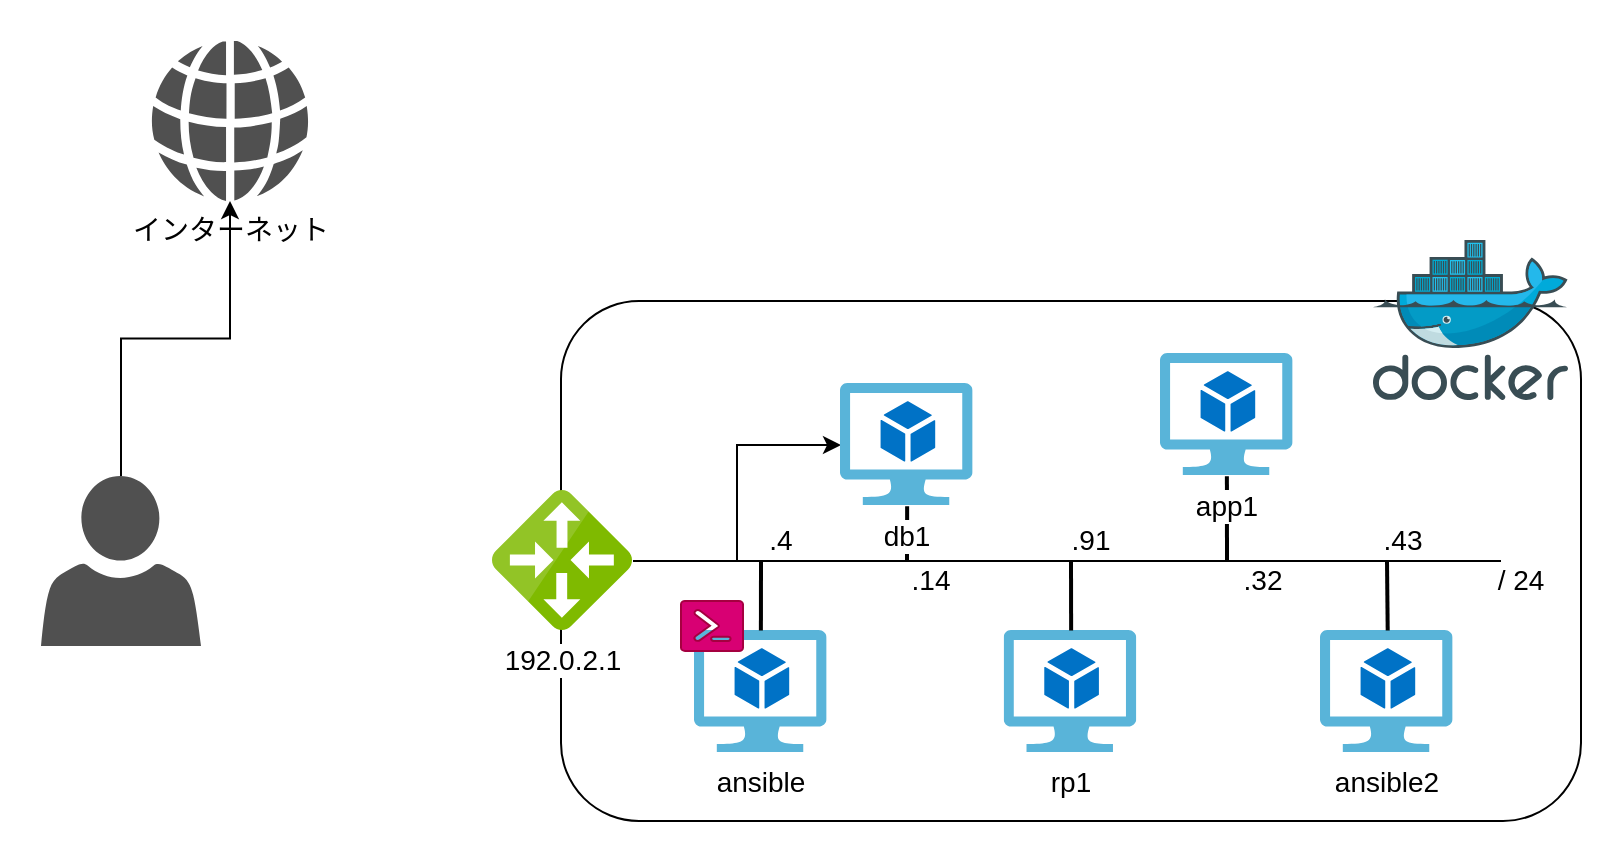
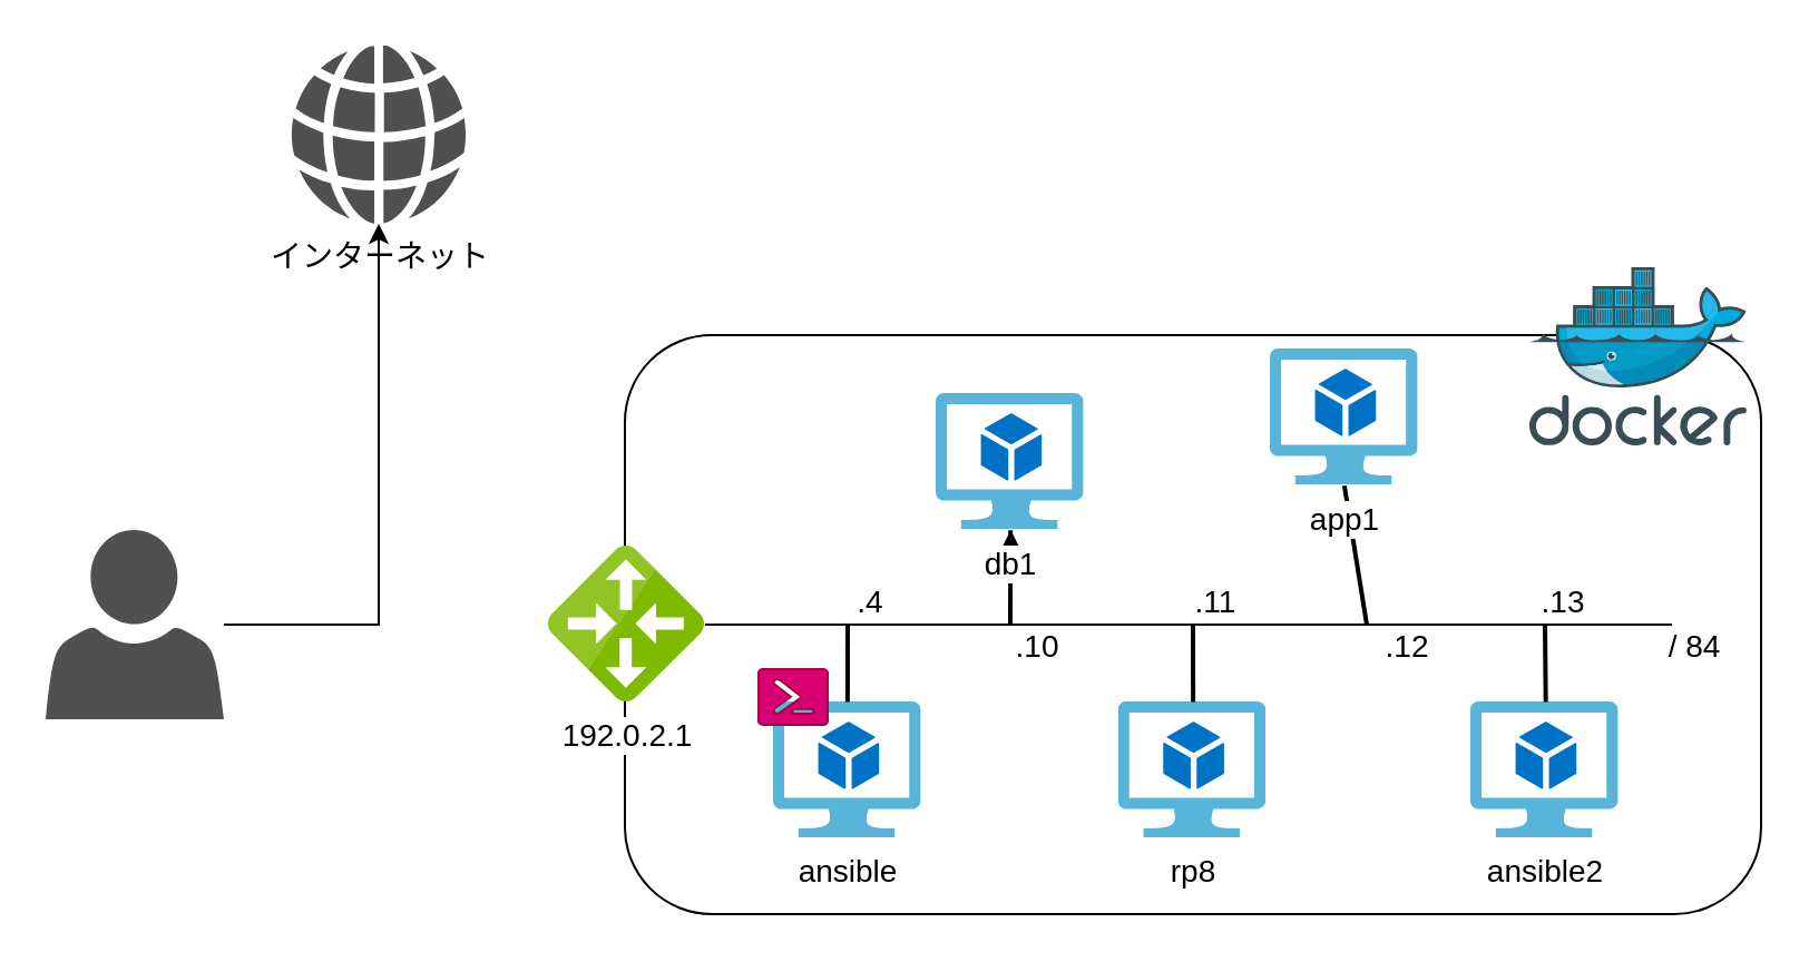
- <mxCell id="9" value="&lt;font style=&quot;font-size: 14px&quot;&gt;インターネット&lt;/font&gt;" style="pointerEvents=1;shadow=0;dashed=0;html=1;strokeColor=none;fillColor=#505050;labelPosition=center;verticalLabelPosition=bottom;verticalAlign=top;outlineConnect=0;align=center;shape=mxgraph.office.concepts.globe_internet;" vertex="1" parent="1"><mxGeometry x="75" y="20" width="79" height="80" as="geometry" /></mxCell>
+ <mxCell id="9" value="&lt;font style=&quot;font-size: 14px&quot;&gt;インターネット&lt;/font&gt;" style="pointerEvents=1;shadow=0;dashed=0;html=1;strokeColor=none;fillColor=#505050;labelPosition=center;verticalLabelPosition=bottom;verticalAlign=top;outlineConnect=0;align=center;shape=mxgraph.office.concepts.globe_internet;" vertex="1" parent="1"><mxGeometry x="130" y="20" width="79" height="80" as="geometry" /></mxCell>
- <mxCell id="15" value="&lt;font style=&quot;font-size: 14px&quot;&gt;app1&lt;/font&gt;" style="aspect=fixed;html=1;points=[];align=center;image;fontSize=12;image=img/lib/mscae/Virtual_Machine_2.svg;fillColor=none;" vertex="1" parent="1"><mxGeometry x="580" y="176.5" width="66.3" height="61" as="geometry" /></mxCell>
+ <mxCell id="15" value="&lt;font style=&quot;font-size: 14px&quot;&gt;app1&lt;/font&gt;" style="aspect=fixed;html=1;points=[];align=center;image;fontSize=12;image=img/lib/mscae/Virtual_Machine_2.svg;fillColor=none;" vertex="1" parent="1"><mxGeometry x="570" y="156.5" width="66.3" height="61" as="geometry" /></mxCell>
- <mxCell id="11" value="&lt;font style=&quot;font-size: 14px&quot;&gt;db1&lt;/font&gt;" style="aspect=fixed;html=1;points=[];align=center;image;fontSize=12;image=img/lib/mscae/Virtual_Machine_2.svg;fillColor=none;" vertex="1" parent="1"><mxGeometry x="420" y="191.5" width="66.3" height="61" as="geometry" /></mxCell>
+ <mxCell id="11" value="&lt;font style=&quot;font-size: 14px&quot;&gt;db1&lt;/font&gt;" style="aspect=fixed;html=1;points=[];align=center;image;fontSize=12;image=img/lib/mscae/Virtual_Machine_2.svg;fillColor=none;" vertex="1" parent="1"><mxGeometry x="420" y="176.5" width="66.3" height="61" as="geometry" /></mxCell>
- <mxCell id="22" value="&lt;font style=&quot;font-size: 14px&quot;&gt;.91&lt;/font&gt;" style="text;html=1;align=center;verticalAlign=middle;resizable=0;points=[];autosize=1;" vertex="1" parent="1"><mxGeometry x="530" y="260" width="30" height="20" as="geometry" /></mxCell>
+ <mxCell id="22" value="&lt;font style=&quot;font-size: 14px&quot;&gt;.11&lt;/font&gt;" style="text;html=1;align=center;verticalAlign=middle;resizable=0;points=[];autosize=1;" vertex="1" parent="1"><mxGeometry x="530" y="260" width="30" height="20" as="geometry" /></mxCell>
- <mxCell id="24" value="&lt;font style=&quot;font-size: 14px&quot;&gt;.43&lt;/font&gt;" style="text;html=1;align=center;verticalAlign=middle;resizable=0;points=[];autosize=1;" vertex="1" parent="1"><mxGeometry x="686.44" y="260" width="30" height="20" as="geometry" /></mxCell>
+ <mxCell id="24" value="&lt;font style=&quot;font-size: 14px&quot;&gt;.13&lt;/font&gt;" style="text;html=1;align=center;verticalAlign=middle;resizable=0;points=[];autosize=1;" vertex="1" parent="1"><mxGeometry x="686.44" y="260" width="30" height="20" as="geometry" /></mxCell>
- <mxCell id="21" value="&lt;font style=&quot;font-size: 14px&quot;&gt;.14&lt;/font&gt;" style="text;html=1;align=center;verticalAlign=middle;resizable=0;points=[];autosize=1;" vertex="1" parent="1"><mxGeometry x="450" y="280" width="30" height="20" as="geometry" /></mxCell>
+ <mxCell id="21" value="&lt;font style=&quot;font-size: 14px&quot;&gt;.10&lt;/font&gt;" style="text;html=1;align=center;verticalAlign=middle;resizable=0;points=[];autosize=1;" vertex="1" parent="1"><mxGeometry x="450" y="280" width="30" height="20" as="geometry" /></mxCell>
- <mxCell id="23" value="&lt;font style=&quot;font-size: 14px&quot;&gt;.32&lt;/font&gt;" style="text;html=1;align=center;verticalAlign=middle;resizable=0;points=[];autosize=1;" vertex="1" parent="1"><mxGeometry x="616.3" y="280" width="30" height="20" as="geometry" /></mxCell>
+ <mxCell id="23" value="&lt;font style=&quot;font-size: 14px&quot;&gt;.12&lt;/font&gt;" style="text;html=1;align=center;verticalAlign=middle;resizable=0;points=[];autosize=1;" vertex="1" parent="1"><mxGeometry x="616.3" y="280" width="30" height="20" as="geometry" /></mxCell>
- <mxCell id="25" value="&lt;font style=&quot;font-size: 14px&quot;&gt;/&amp;nbsp;&lt;font style=&quot;font-size: 14px&quot;&gt;24&lt;/font&gt;&lt;/font&gt;" style="text;html=1;align=center;verticalAlign=middle;resizable=0;points=[];autosize=1;" vertex="1" parent="1"><mxGeometry x="740" y="280" width="40" height="20" as="geometry" /></mxCell>
+ <mxCell id="25" value="&lt;font style=&quot;font-size: 14px&quot;&gt;/&amp;nbsp;&lt;font style=&quot;font-size: 14px&quot;&gt;84&lt;/font&gt;&lt;/font&gt;" style="text;html=1;align=center;verticalAlign=middle;resizable=0;points=[];autosize=1;" vertex="1" parent="1"><mxGeometry x="740" y="280" width="40" height="20" as="geometry" /></mxCell>
- <mxCell id="13" value="&lt;font style=&quot;font-size: 14px&quot;&gt;rp1&lt;/font&gt;" style="aspect=fixed;html=1;points=[];align=center;image;fontSize=12;image=img/lib/mscae/Virtual_Machine_2.svg;fillColor=none;" vertex="1" parent="1"><mxGeometry x="501.85" y="315" width="66.3" height="61" as="geometry" /></mxCell>
+ <mxCell id="13" value="&lt;font style=&quot;font-size: 14px&quot;&gt;rp8&lt;/font&gt;" style="aspect=fixed;html=1;points=[];align=center;image;fontSize=12;image=img/lib/mscae/Virtual_Machine_2.svg;fillColor=none;" vertex="1" parent="1"><mxGeometry x="501.85" y="315" width="66.3" height="61" as="geometry" /></mxCell>
